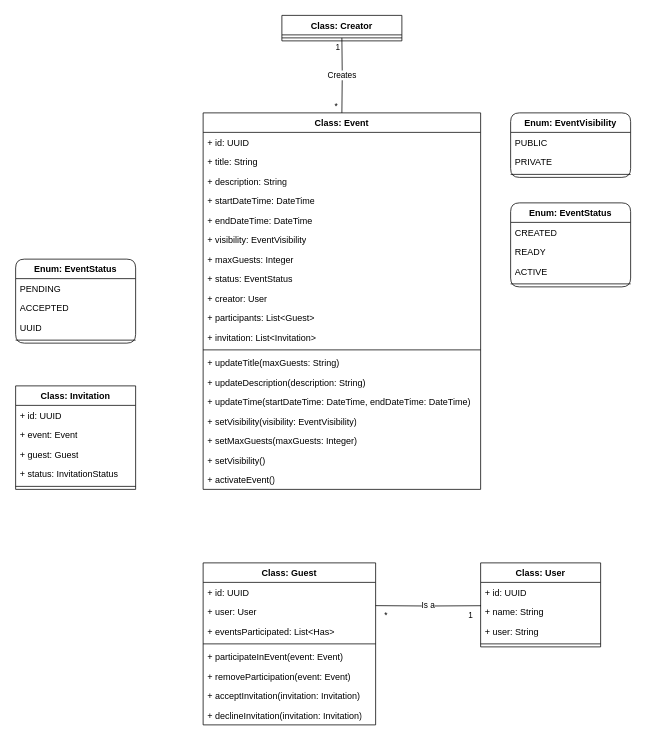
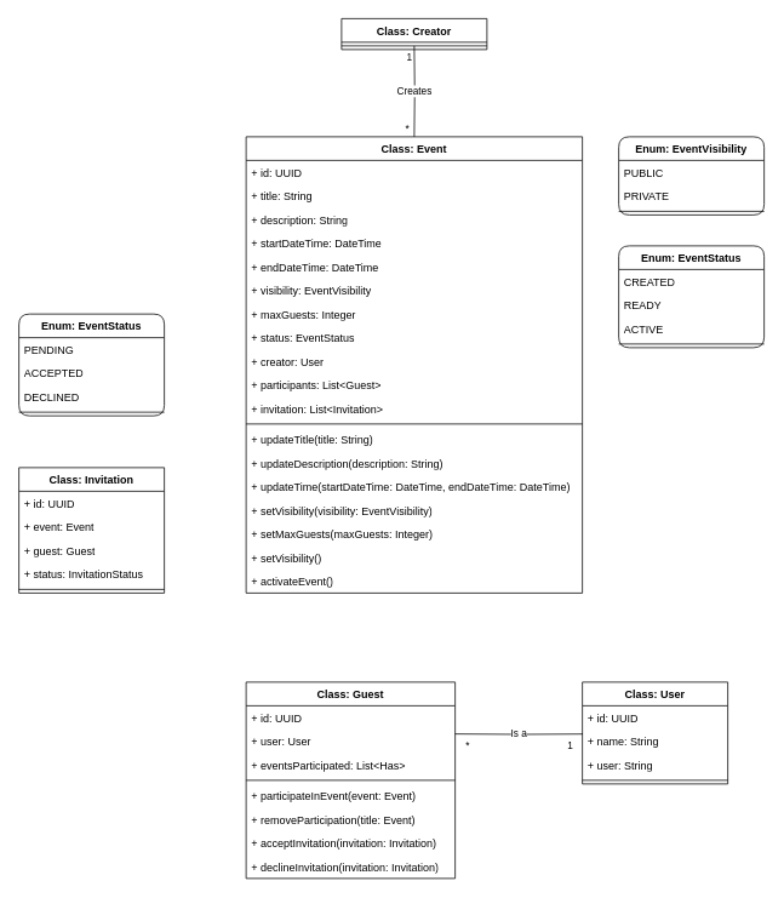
- <mxCell id="51" value="UUID" style="text;strokeColor=none;fillColor=none;align=left;verticalAlign=top;spacingLeft=4;spacingRight=4;overflow=hidden;rotatable=0;points=[[0,0.5],[1,0.5]];portConstraint=eastwest;whiteSpace=wrap;html=1;" vertex="1" parent="48"><mxGeometry y="78" width="160" height="26" as="geometry" /></mxCell>
+ <mxCell id="51" value="DECLINED" style="text;strokeColor=none;fillColor=none;align=left;verticalAlign=top;spacingLeft=4;spacingRight=4;overflow=hidden;rotatable=0;points=[[0,0.5],[1,0.5]];portConstraint=eastwest;whiteSpace=wrap;html=1;" vertex="1" parent="48"><mxGeometry y="78" width="160" height="26" as="geometry" /></mxCell>
- <mxCell id="15" value="+ updateTitle(maxGuests: String)" style="text;strokeColor=none;fillColor=none;align=left;verticalAlign=top;spacingLeft=4;spacingRight=4;overflow=hidden;rotatable=0;points=[[0,0.5],[1,0.5]];portConstraint=eastwest;whiteSpace=wrap;html=1;" vertex="1" parent="2"><mxGeometry y="320" width="370" height="26" as="geometry" /></mxCell>
+ <mxCell id="15" value="+ updateTitle(title: String)" style="text;strokeColor=none;fillColor=none;align=left;verticalAlign=top;spacingLeft=4;spacingRight=4;overflow=hidden;rotatable=0;points=[[0,0.5],[1,0.5]];portConstraint=eastwest;whiteSpace=wrap;html=1;" vertex="1" parent="2"><mxGeometry y="320" width="370" height="26" as="geometry" /></mxCell>
- <mxCell id="39" value="+ removeParticipation(event: Event)" style="text;strokeColor=none;fillColor=none;align=left;verticalAlign=top;spacingLeft=4;spacingRight=4;overflow=hidden;rotatable=0;points=[[0,0.5],[1,0.5]];portConstraint=eastwest;whiteSpace=wrap;html=1;" vertex="1" parent="33"><mxGeometry y="138" width="230" height="26" as="geometry" /></mxCell>
+ <mxCell id="39" value="+ removeParticipation(title: Event)" style="text;strokeColor=none;fillColor=none;align=left;verticalAlign=top;spacingLeft=4;spacingRight=4;overflow=hidden;rotatable=0;points=[[0,0.5],[1,0.5]];portConstraint=eastwest;whiteSpace=wrap;html=1;" vertex="1" parent="33"><mxGeometry y="138" width="230" height="26" as="geometry" /></mxCell>
